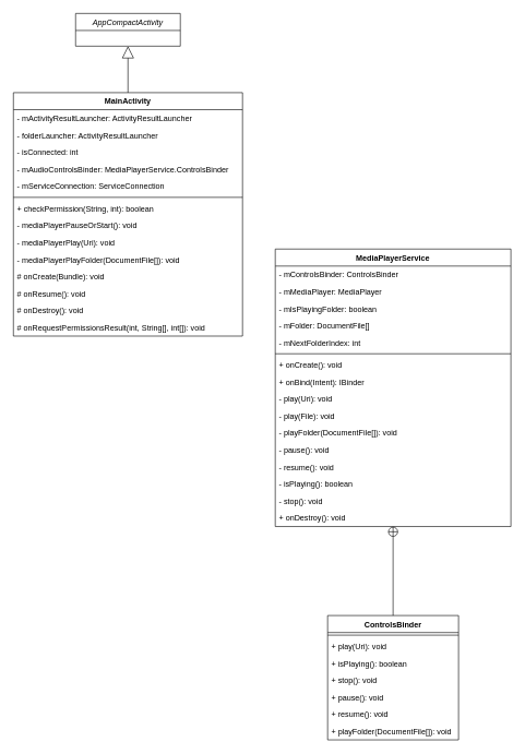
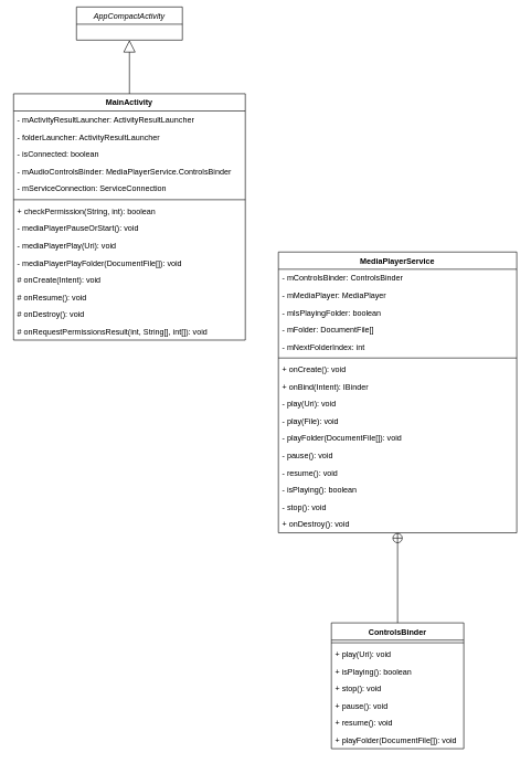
- <mxCell id="2" value="AppCompactActivity" style="swimlane;fontStyle=2;align=center;verticalAlign=top;childLayout=stackLayout;horizontal=1;startSize=26;horizontalStack=0;resizeParent=1;resizeLast=0;collapsible=1;marginBottom=0;rounded=0;shadow=0;strokeWidth=1;" parent="1" vertex="1"><mxGeometry x="115" y="20" width="160" height="50" as="geometry"><mxRectangle x="230" y="140" width="160" height="26" as="alternateBounds" /></mxGeometry></mxCell>
+ <mxCell id="2" value="AppCompactActivity" style="swimlane;fontStyle=2;align=center;verticalAlign=top;childLayout=stackLayout;horizontal=1;startSize=26;horizontalStack=0;resizeParent=1;resizeLast=0;collapsible=1;marginBottom=0;rounded=0;shadow=0;strokeWidth=1;" parent="1" vertex="1"><mxGeometry x="115" y="10" width="160" height="50" as="geometry"><mxRectangle x="230" y="140" width="160" height="26" as="alternateBounds" /></mxGeometry></mxCell>
- <mxCell id="6" value="- isConnected: int" style="text;strokeColor=none;fillColor=none;align=left;verticalAlign=top;spacingLeft=4;spacingRight=4;overflow=hidden;rotatable=0;points=[[0,0.5],[1,0.5]];portConstraint=eastwest;" vertex="1" parent="3"><mxGeometry y="78" width="350" height="26" as="geometry" /></mxCell>
+ <mxCell id="6" value="- isConnected: boolean" style="text;strokeColor=none;fillColor=none;align=left;verticalAlign=top;spacingLeft=4;spacingRight=4;overflow=hidden;rotatable=0;points=[[0,0.5],[1,0.5]];portConstraint=eastwest;" vertex="1" parent="3"><mxGeometry y="78" width="350" height="26" as="geometry" /></mxCell>
- <mxCell id="14" value="# onCreate(Bundle): void" style="text;strokeColor=none;fillColor=none;align=left;verticalAlign=top;spacingLeft=4;spacingRight=4;overflow=hidden;rotatable=0;points=[[0,0.5],[1,0.5]];portConstraint=eastwest;" vertex="1" parent="3"><mxGeometry y="268" width="350" height="26" as="geometry" /></mxCell>
+ <mxCell id="14" value="# onCreate(Intent): void" style="text;strokeColor=none;fillColor=none;align=left;verticalAlign=top;spacingLeft=4;spacingRight=4;overflow=hidden;rotatable=0;points=[[0,0.5],[1,0.5]];portConstraint=eastwest;" vertex="1" parent="3"><mxGeometry y="268" width="350" height="26" as="geometry" /></mxCell>
